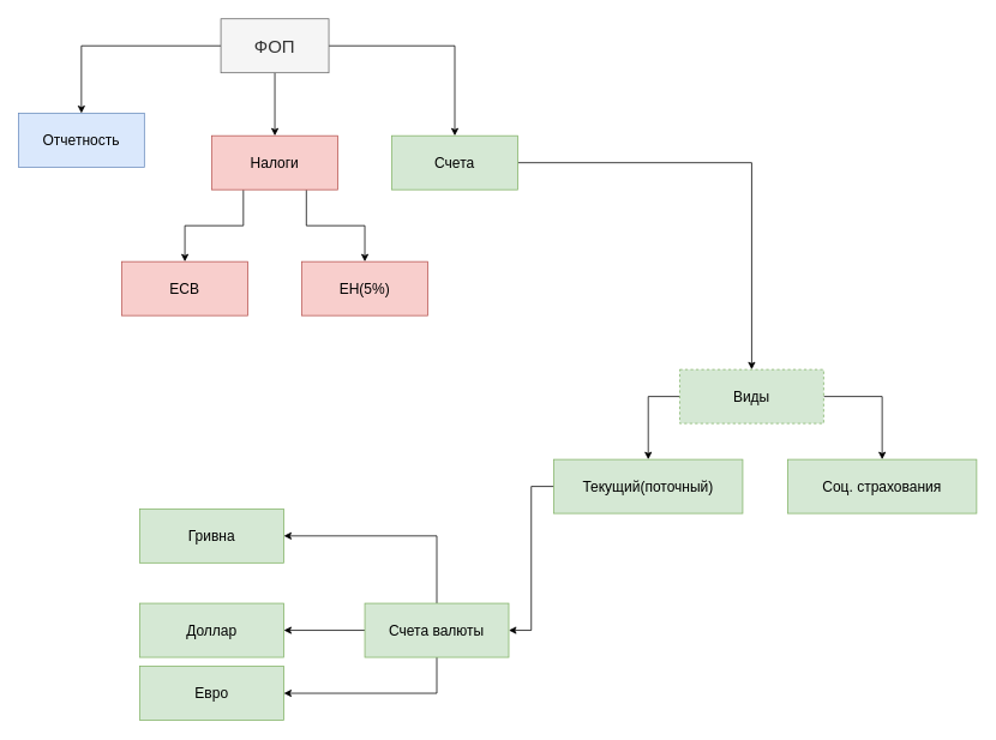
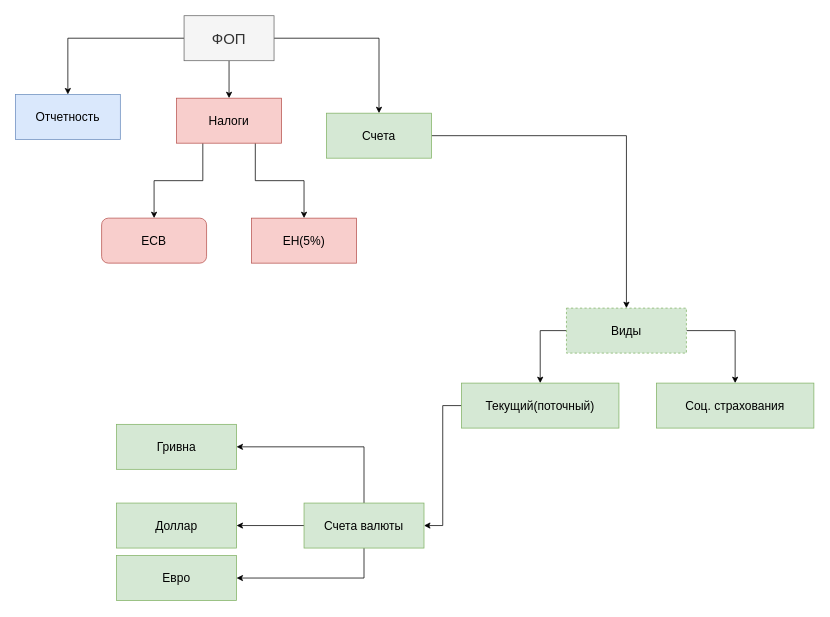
- <mxCell id="9" value="&lt;font style=&quot;font-size: 16px&quot;&gt;Налоги&lt;/font&gt;" style="rounded=0;whiteSpace=wrap;html=1;fillColor=#f8cecc;strokeColor=#b85450;" vertex="1" parent="1"><mxGeometry x="235" y="150" width="140" height="60" as="geometry" /></mxCell>
+ <mxCell id="9" value="&lt;font style=&quot;font-size: 16px&quot;&gt;Налоги&lt;/font&gt;" style="rounded=0;whiteSpace=wrap;html=1;fillColor=#f8cecc;strokeColor=#b85450;" vertex="1" parent="1"><mxGeometry x="235" y="130" width="140" height="60" as="geometry" /></mxCell>
- <mxCell id="25" value="&lt;span style=&quot;font-size: 16px&quot;&gt;ЕСВ&lt;/span&gt;" style="rounded=0;whiteSpace=wrap;html=1;fillColor=#f8cecc;strokeColor=#b85450;" vertex="1" parent="1"><mxGeometry x="135" y="290" width="140" height="60" as="geometry" /></mxCell>
+ <mxCell id="25" value="&lt;span style=&quot;font-size: 16px&quot;&gt;ЕСВ&lt;/span&gt;" style="whiteSpace=wrap;html=1;fillColor=#f8cecc;strokeColor=#b85450;rounded=1;" vertex="1" parent="1"><mxGeometry x="135" y="290" width="140" height="60" as="geometry" /></mxCell>
